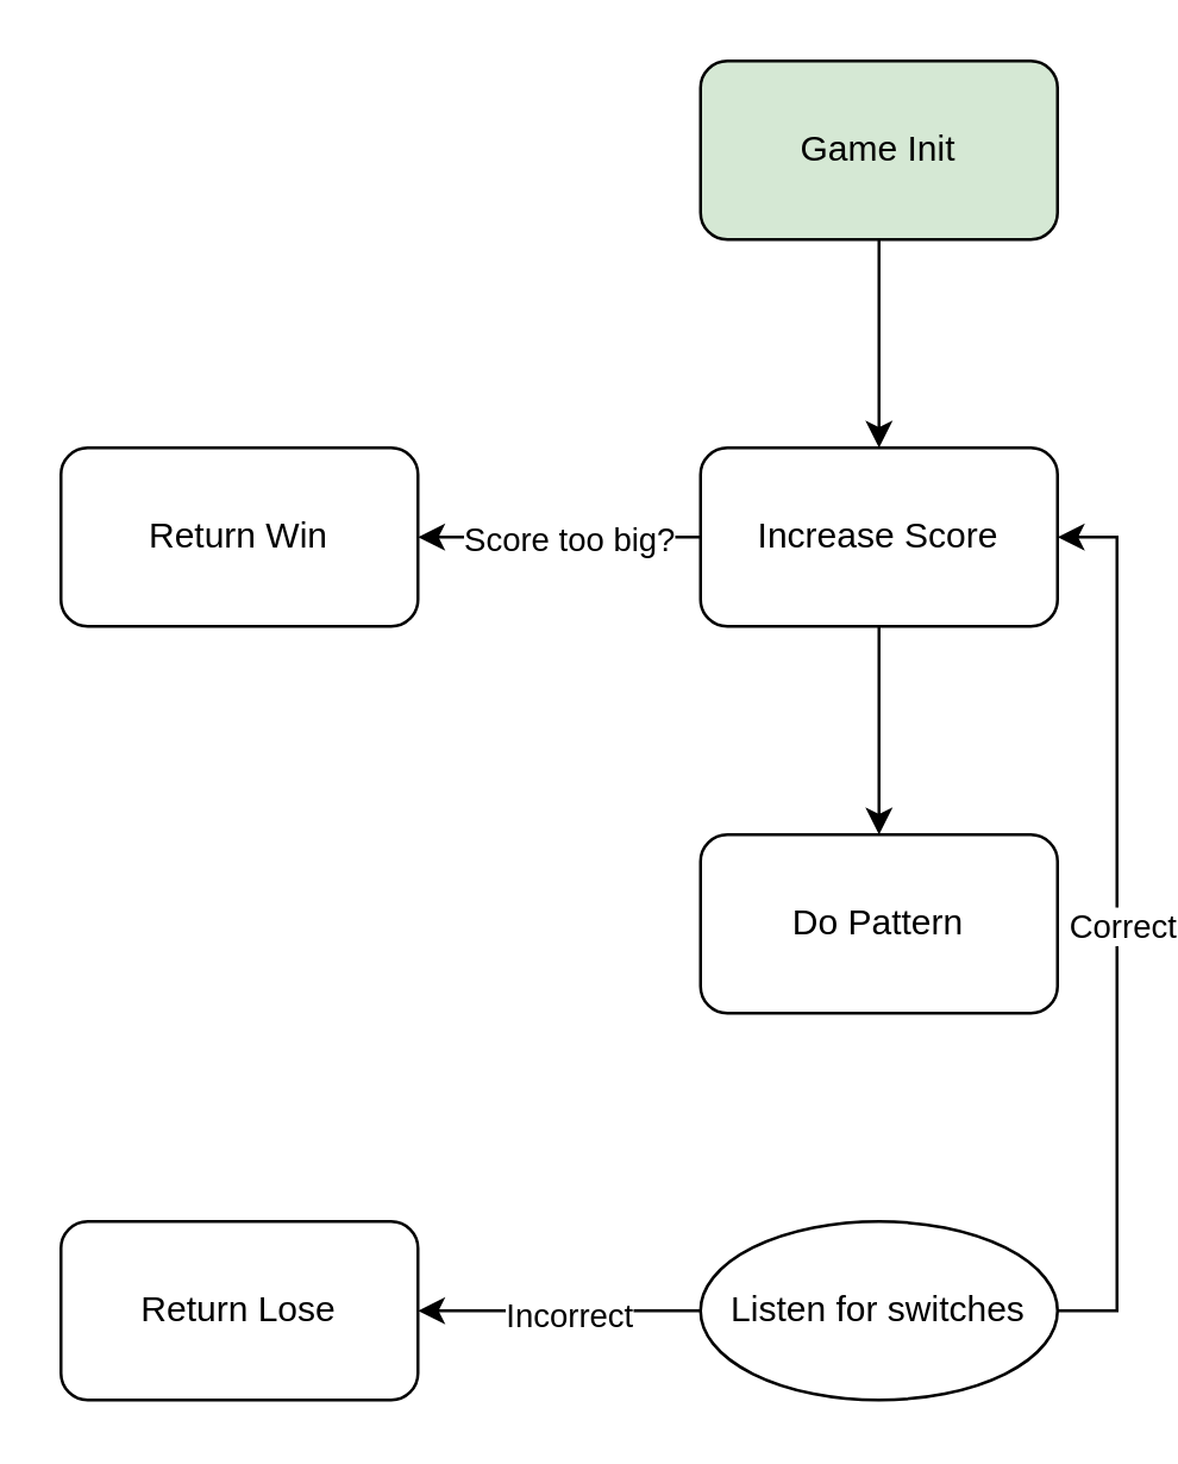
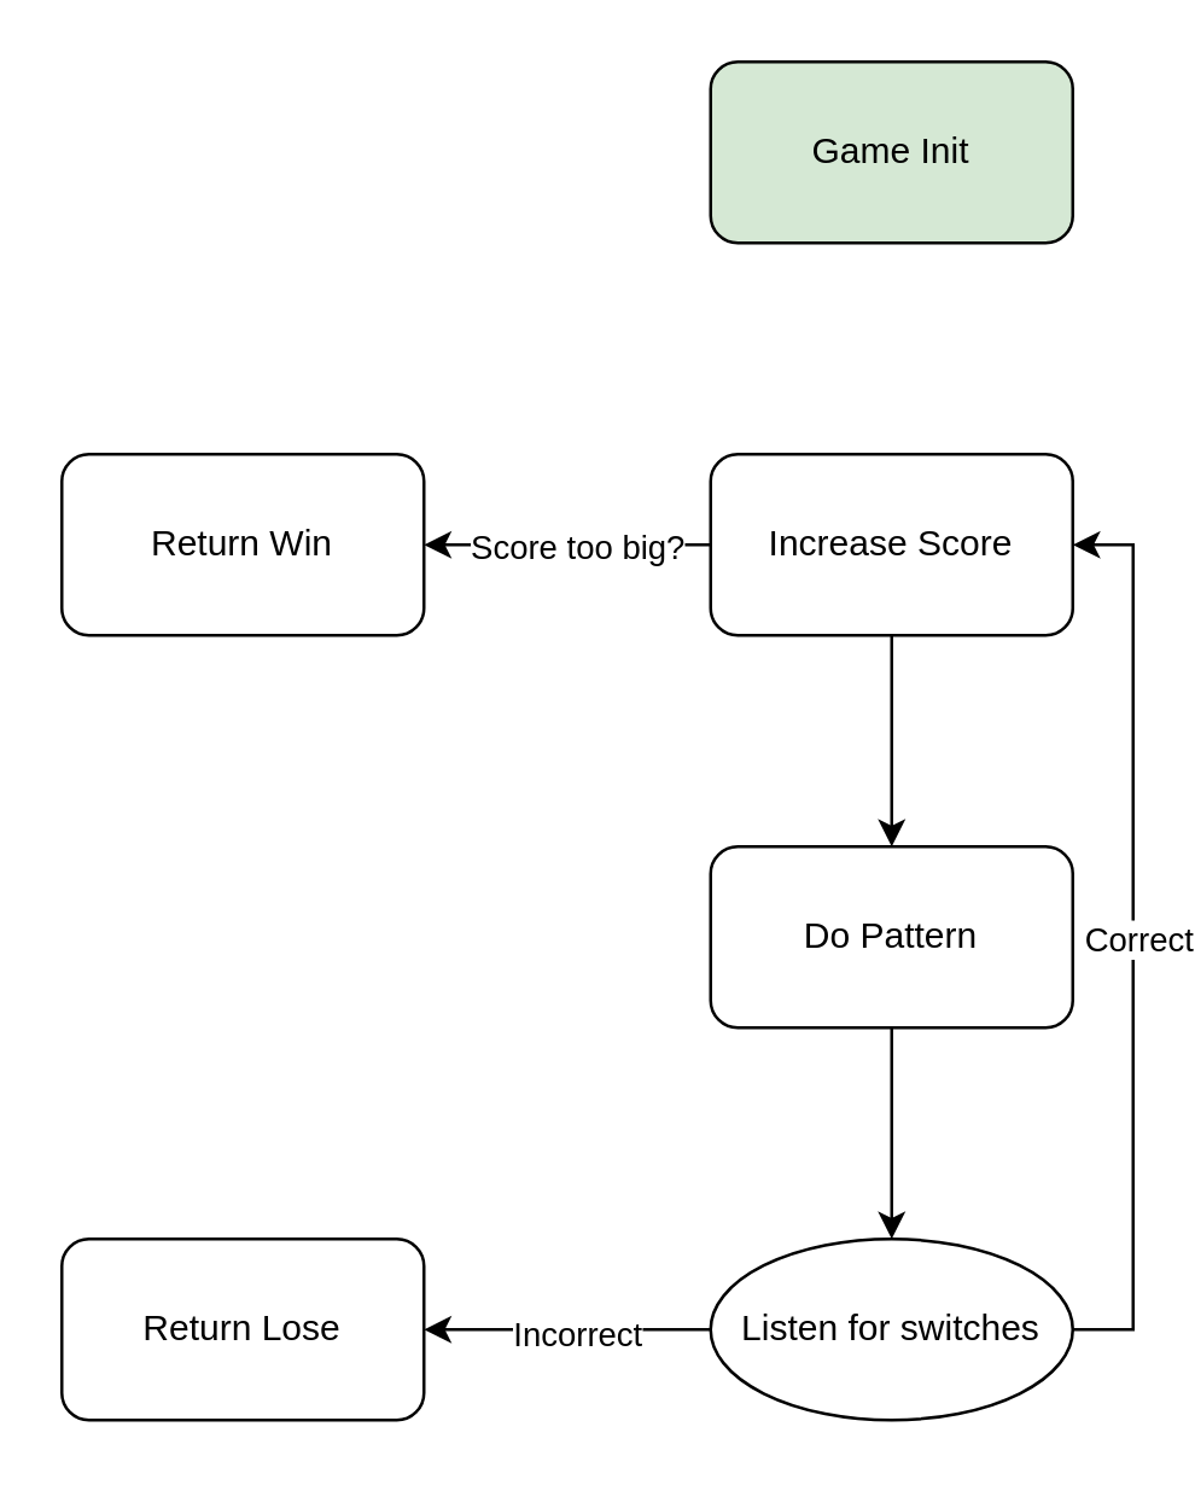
- <mxCell id="2" style="edgeStyle=orthogonalEdgeStyle;rounded=0;orthogonalLoop=1;jettySize=auto;html=1;exitX=0.5;exitY=1;exitDx=0;exitDy=0;entryX=0.5;entryY=0;entryDx=0;entryDy=0;" edge="1" parent="1" source="3" target="7"><mxGeometry relative="1" as="geometry" /></mxCell>
+ <mxCell id="9" style="edgeStyle=orthogonalEdgeStyle;rounded=0;orthogonalLoop=1;jettySize=auto;html=1;exitX=0.5;exitY=1;exitDx=0;exitDy=0;entryX=0.5;entryY=0;entryDx=0;entryDy=0;" edge="1" parent="1" source="10" target="15"><mxGeometry relative="1" as="geometry" /></mxCell>
